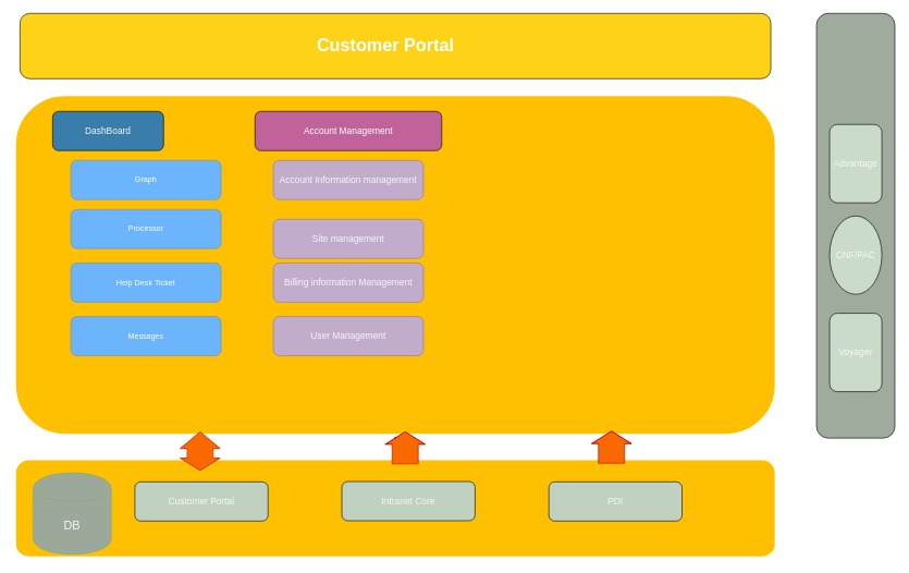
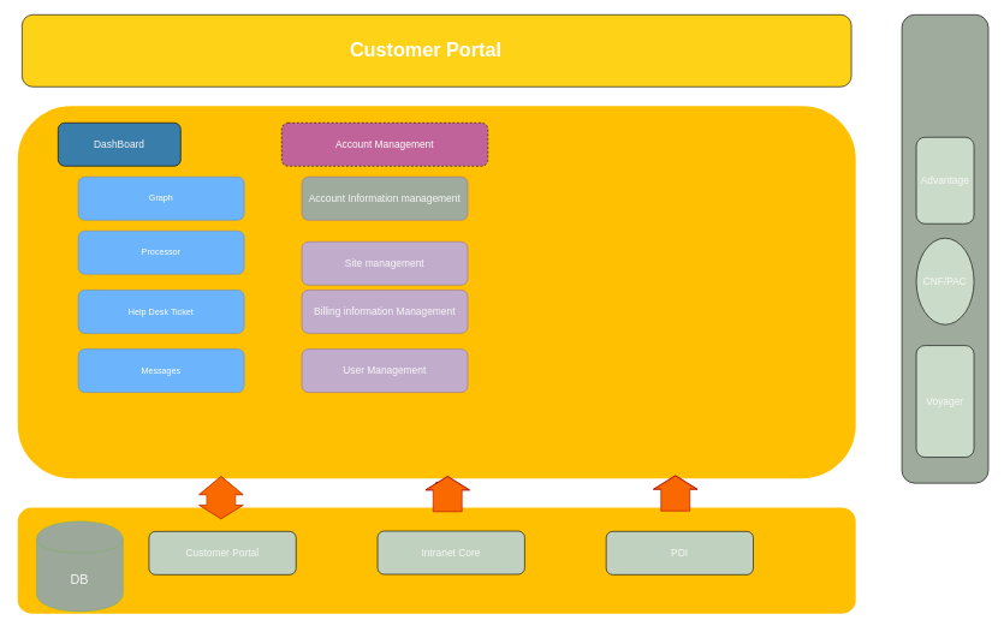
- <mxCell id="15" value="&lt;p&gt;&lt;font color=&quot;#ffffff&quot; style=&quot;font-size: 14px&quot;&gt;Account Management&lt;/font&gt;&lt;/p&gt;" style="rounded=1;whiteSpace=wrap;html=1;fillColor=#BF639A;" parent="1" vertex="1"><mxGeometry x="390" y="170" width="286" height="60" as="geometry" /></mxCell>
+ <mxCell id="15" value="&lt;p&gt;&lt;font color=&quot;#ffffff&quot; style=&quot;font-size: 14px&quot;&gt;Account Management&lt;/font&gt;&lt;/p&gt;" style="rounded=1;whiteSpace=wrap;html=1;fillColor=#BF639A;dashed=1;" parent="1" vertex="1"><mxGeometry x="390" y="170" width="286" height="60" as="geometry" /></mxCell>
- <mxCell id="16" value="&lt;p&gt;&lt;font color=&quot;#f7f7f7&quot; style=&quot;font-size: 14px&quot;&gt;Account Information management&lt;/font&gt;&lt;/p&gt;" style="rounded=1;whiteSpace=wrap;html=1;fillColor=#C2ACCC;strokeColor=#9673a6;" parent="1" vertex="1"><mxGeometry x="418" y="245" width="230" height="60" as="geometry" /></mxCell>
+ <mxCell id="16" value="&lt;p&gt;&lt;font color=&quot;#f7f7f7&quot; style=&quot;font-size: 14px&quot;&gt;Account Information management&lt;/font&gt;&lt;/p&gt;" style="rounded=1;whiteSpace=wrap;html=1;fillColor=#9eab9d;strokeColor=#9673a6;" parent="1" vertex="1"><mxGeometry x="418" y="245" width="230" height="60" as="geometry" /></mxCell>
- <mxCell id="34" value="&lt;font style=&quot;font-size: 14px&quot; color=&quot;#f7f7f7&quot;&gt;Voyager&lt;/font&gt;" style="rounded=1;whiteSpace=wrap;html=1;fillColor=#CADBC9;" parent="1" vertex="1"><mxGeometry x="1270" y="479" width="80" height="120" as="geometry" /></mxCell>
+ <mxCell id="34" value="&lt;font style=&quot;font-size: 14px&quot; color=&quot;#f7f7f7&quot;&gt;Voyager&lt;/font&gt;" style="rounded=1;whiteSpace=wrap;html=1;fillColor=#CADBC9;" parent="1" vertex="1"><mxGeometry x="1270" y="479" width="80" height="155" as="geometry" /></mxCell>
